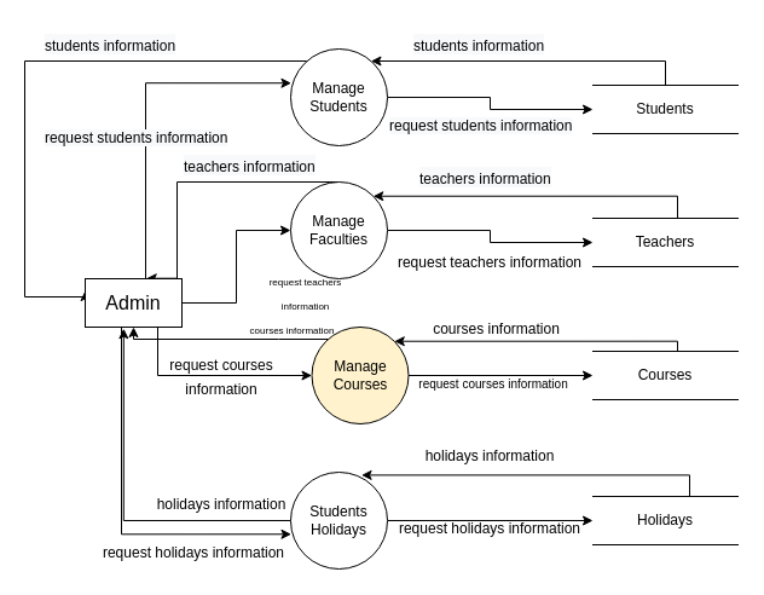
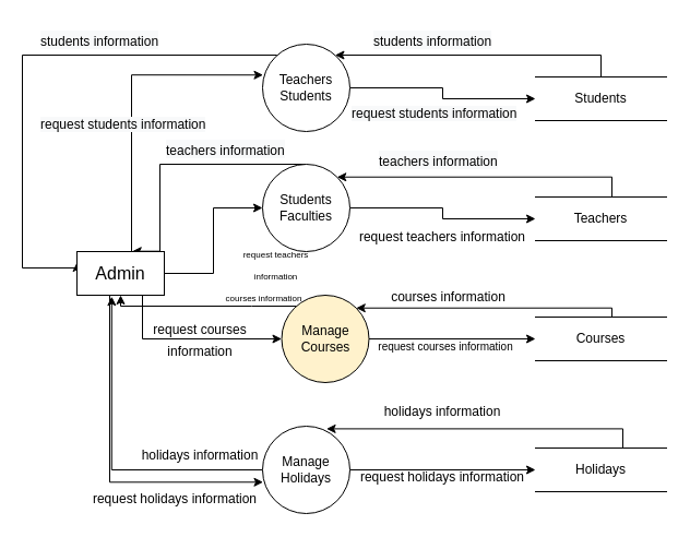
- <mxCell id="4" value="Manage Students" style="ellipse;whiteSpace=wrap;html=1;aspect=fixed;" parent="1" vertex="1"><mxGeometry x="240" y="40" width="80" height="80" as="geometry" /></mxCell>
+ <mxCell id="4" value="Teachers Students" style="ellipse;whiteSpace=wrap;html=1;aspect=fixed;" parent="1" vertex="1"><mxGeometry x="240" y="40" width="80" height="80" as="geometry" /></mxCell>
- <mxCell id="7" value="Manage Faculties" style="ellipse;whiteSpace=wrap;html=1;aspect=fixed;" parent="1" vertex="1"><mxGeometry x="240" y="150" width="80" height="80" as="geometry" /></mxCell>
+ <mxCell id="7" value="Students Faculties" style="ellipse;whiteSpace=wrap;html=1;aspect=fixed;" parent="1" vertex="1"><mxGeometry x="240" y="150" width="80" height="80" as="geometry" /></mxCell>
- <mxCell id="13" value="Students Holidays" style="ellipse;whiteSpace=wrap;html=1;aspect=fixed;" parent="1" vertex="1"><mxGeometry x="240" y="390" width="80" height="80" as="geometry" /></mxCell>
+ <mxCell id="13" value="Manage Holidays" style="ellipse;whiteSpace=wrap;html=1;aspect=fixed;" parent="1" vertex="1"><mxGeometry x="240" y="390" width="80" height="80" as="geometry" /></mxCell>
